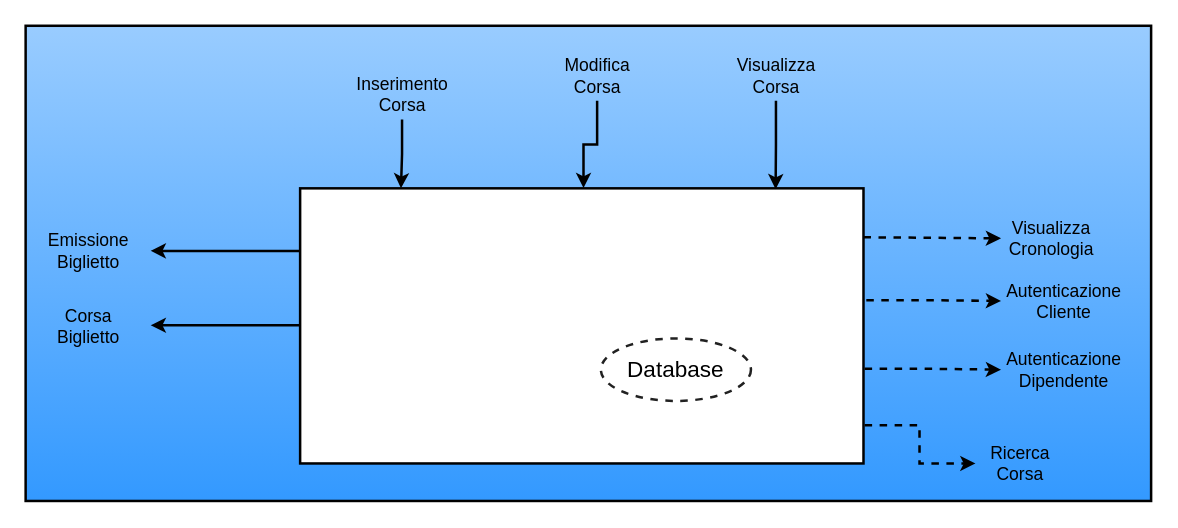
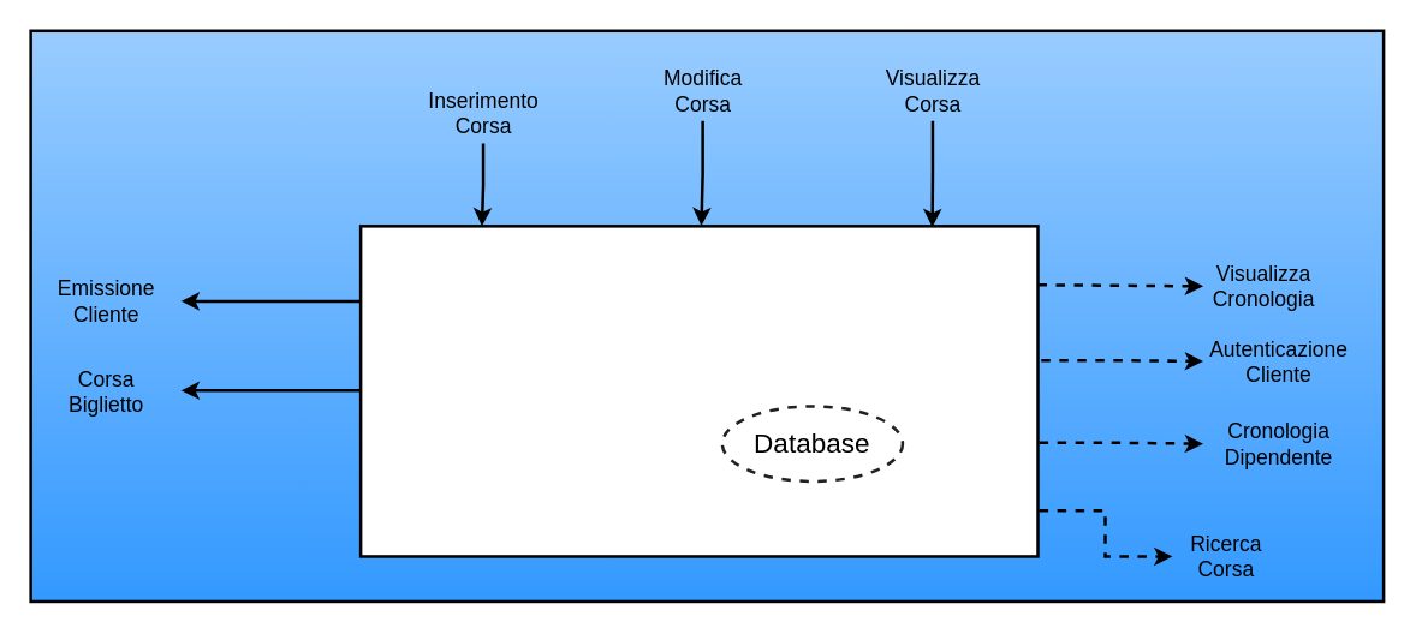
- <mxCell id="9" value="&lt;span style=&quot;font-weight: 400&quot;&gt;Modifica&lt;br&gt;Corsa&lt;br&gt;&lt;/span&gt;" style="text;strokeColor=none;fillColor=none;html=1;fontSize=14;fontStyle=1;verticalAlign=middle;align=center;rounded=1;shadow=0;sketch=0;fontColor=default;" parent="1" vertex="1"><mxGeometry x="427" y="40" width="100" height="40" as="geometry" /></mxCell>
+ <mxCell id="9" value="&lt;span style=&quot;font-weight: 400&quot;&gt;Modifica&lt;br&gt;Corsa&lt;br&gt;&lt;/span&gt;" style="text;strokeColor=none;fillColor=none;html=1;fontSize=14;fontStyle=1;verticalAlign=middle;align=center;rounded=1;shadow=0;sketch=0;fontColor=default;" parent="1" vertex="1"><mxGeometry x="417" y="40" width="100" height="40" as="geometry" /></mxCell>
- <mxCell id="12" value="&lt;span style=&quot;font-weight: 400&quot;&gt;Emissione&lt;br&gt;Biglietto&lt;br&gt;&lt;/span&gt;" style="text;strokeColor=none;fillColor=none;html=1;fontSize=14;fontStyle=1;verticalAlign=middle;align=center;rounded=1;shadow=0;sketch=0;fontColor=default;" parent="1" vertex="1"><mxGeometry x="20" y="180" width="100" height="40" as="geometry" /></mxCell>
+ <mxCell id="12" value="&lt;span style=&quot;font-weight: 400&quot;&gt;Emissione&lt;br&gt;Cliente&lt;br&gt;&lt;/span&gt;" style="text;strokeColor=none;fillColor=none;html=1;fontSize=14;fontStyle=1;verticalAlign=middle;align=center;rounded=1;shadow=0;sketch=0;fontColor=default;" parent="1" vertex="1"><mxGeometry x="20" y="180" width="100" height="40" as="geometry" /></mxCell>
- <mxCell id="16" value="&lt;span style=&quot;font-weight: 400&quot;&gt;Autenticazione&lt;br&gt;Dipendente&lt;br&gt;&lt;/span&gt;" style="text;strokeColor=none;fillColor=none;html=1;fontSize=14;fontStyle=1;verticalAlign=middle;align=center;rounded=1;shadow=0;sketch=0;fontColor=default;" parent="1" vertex="1"><mxGeometry x="800" y="275" width="100" height="40" as="geometry" /></mxCell>
+ <mxCell id="16" value="&lt;span style=&quot;font-weight: 400&quot;&gt;Cronologia&lt;br&gt;Dipendente&lt;br&gt;&lt;/span&gt;" style="text;strokeColor=none;fillColor=none;html=1;fontSize=14;fontStyle=1;verticalAlign=middle;align=center;rounded=1;shadow=0;sketch=0;fontColor=default;" parent="1" vertex="1"><mxGeometry x="800" y="275" width="100" height="40" as="geometry" /></mxCell>
